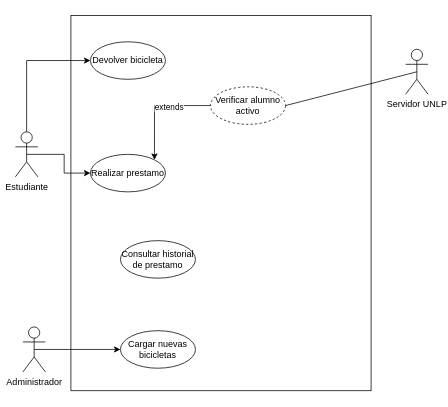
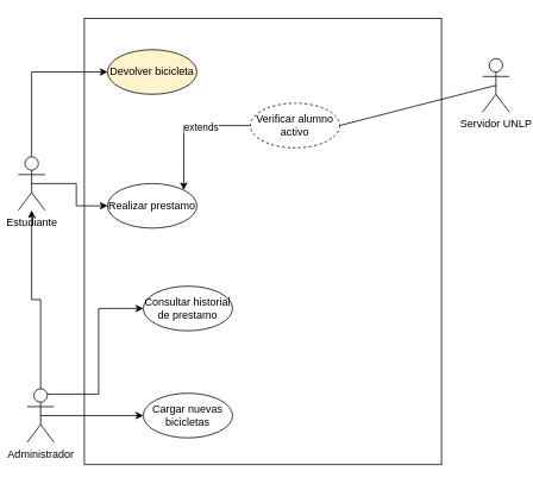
- <mxCell id="16" value="Devolver bicicleta" style="ellipse;whiteSpace=wrap;html=1;" vertex="1" parent="1"><mxGeometry x="120" y="55" width="100" height="50" as="geometry" /></mxCell>
+ <mxCell id="16" value="Devolver bicicleta" style="ellipse;whiteSpace=wrap;html=1;fillColor=#fff2cc;" vertex="1" parent="1"><mxGeometry x="120" y="55" width="100" height="50" as="geometry" /></mxCell>
+ <mxCell id="6" style="edgeStyle=orthogonalEdgeStyle;rounded=0;orthogonalLoop=1;jettySize=auto;html=1;exitX=0.5;exitY=0;exitDx=0;exitDy=0;exitPerimeter=0;" edge="1" parent="1" source="9" target="5"><mxGeometry relative="1" as="geometry" /></mxCell>
+ <mxCell id="7" style="edgeStyle=orthogonalEdgeStyle;rounded=0;orthogonalLoop=1;jettySize=auto;html=1;exitX=0.75;exitY=0.1;exitDx=0;exitDy=0;exitPerimeter=0;entryX=0;entryY=0.5;entryDx=0;entryDy=0;" edge="1" parent="1" source="9" target="17"><mxGeometry relative="1" as="geometry" /></mxCell>
